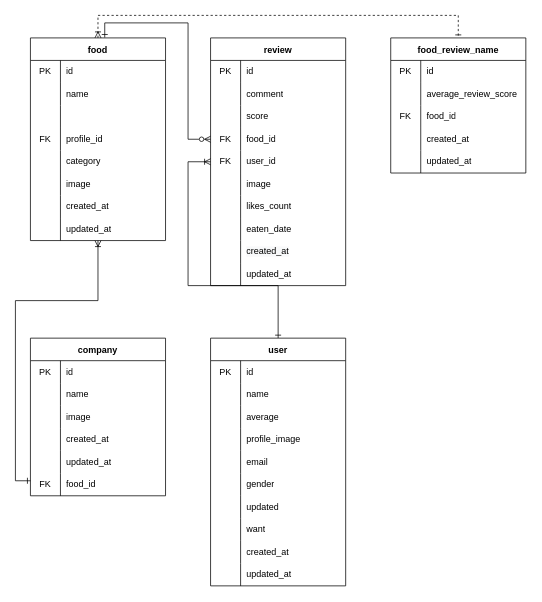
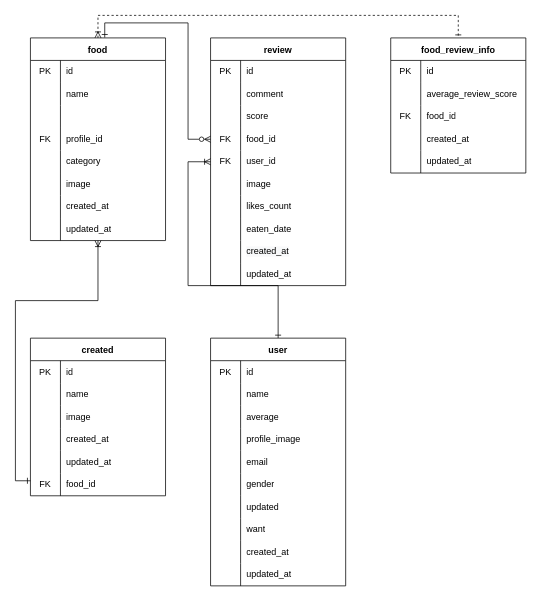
- <mxCell id="112" value="food_review_name" style="shape=table;startSize=30;container=1;collapsible=0;childLayout=tableLayout;fixedRows=1;rowLines=0;fontStyle=1;" parent="1" vertex="1"><mxGeometry x="520" y="50" width="180" height="180" as="geometry" /></mxCell>
+ <mxCell id="112" value="food_review_info" style="shape=table;startSize=30;container=1;collapsible=0;childLayout=tableLayout;fixedRows=1;rowLines=0;fontStyle=1;" parent="1" vertex="1"><mxGeometry x="520" y="50" width="180" height="180" as="geometry" /></mxCell>
- <mxCell id="30" value="company" style="shape=table;startSize=30;container=1;collapsible=0;childLayout=tableLayout;fixedRows=1;rowLines=0;fontStyle=1;" parent="1" vertex="1"><mxGeometry x="40" y="450" width="180" height="210" as="geometry" /></mxCell>
+ <mxCell id="30" value="created" style="shape=table;startSize=30;container=1;collapsible=0;childLayout=tableLayout;fixedRows=1;rowLines=0;fontStyle=1;" parent="1" vertex="1"><mxGeometry x="40" y="450" width="180" height="210" as="geometry" /></mxCell>
